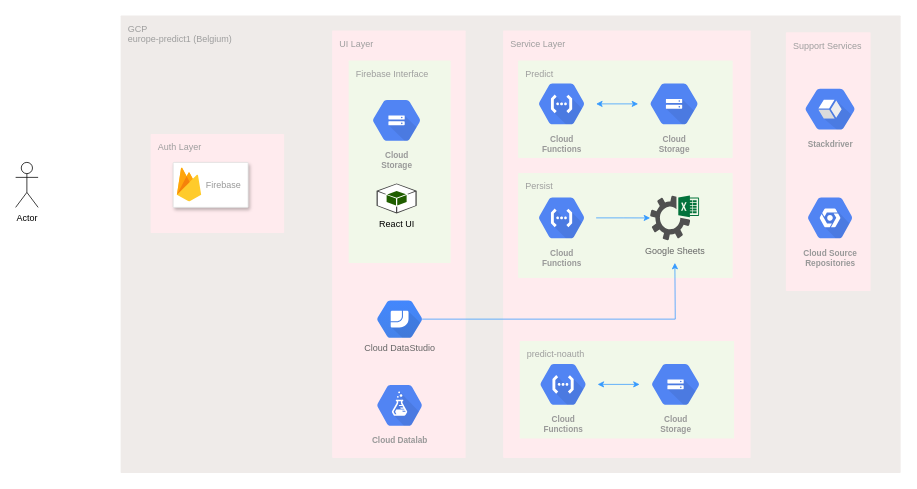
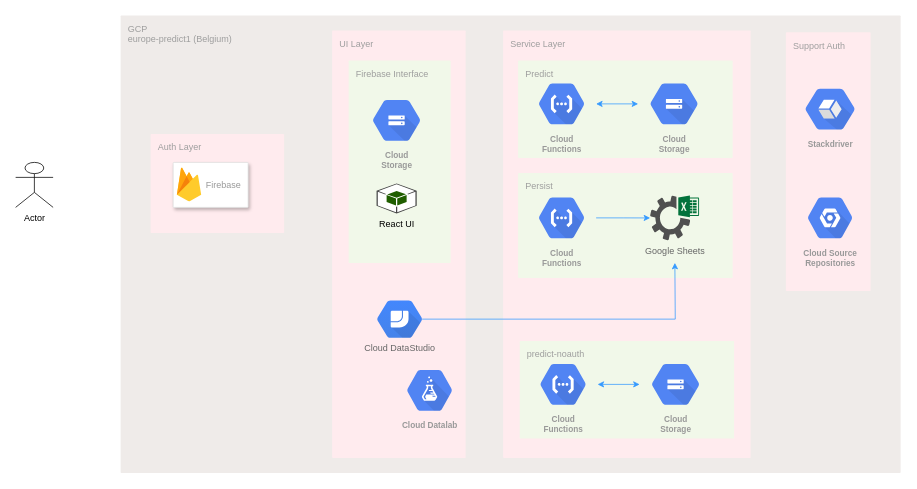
- <mxCell id="4" value="Support Services" style="points=[[0,0,0],[0.25,0,0],[0.5,0,0],[0.75,0,0],[1,0,0],[1,0.25,0],[1,0.5,0],[1,0.75,0],[1,1,0],[0.75,1,0],[0.5,1,0],[0.25,1,0],[0,1,0],[0,0.75,0],[0,0.5,0],[0,0.25,0]];rounded=1;absoluteArcSize=1;arcSize=2;html=1;strokeColor=none;gradientColor=none;shadow=0;dashed=0;fontSize=12;fontColor=#9E9E9E;align=left;verticalAlign=top;spacing=10;spacingTop=-4;fillColor=#FFEBEE;" parent="1" vertex="1"><mxGeometry x="1047" y="42.5" width="113" height="345" as="geometry" /></mxCell>
+ <mxCell id="4" value="Support Auth" style="points=[[0,0,0],[0.25,0,0],[0.5,0,0],[0.75,0,0],[1,0,0],[1,0.25,0],[1,0.5,0],[1,0.75,0],[1,1,0],[0.75,1,0],[0.5,1,0],[0.25,1,0],[0,1,0],[0,0.75,0],[0,0.5,0],[0,0.25,0]];rounded=1;absoluteArcSize=1;arcSize=2;html=1;strokeColor=none;gradientColor=none;shadow=0;dashed=0;fontSize=12;fontColor=#9E9E9E;align=left;verticalAlign=top;spacing=10;spacingTop=-4;fillColor=#FFEBEE;" parent="1" vertex="1"><mxGeometry x="1047" y="42.5" width="113" height="345" as="geometry" /></mxCell>
- <mxCell id="7" value="Actor" style="shape=umlActor;verticalLabelPosition=bottom;labelBackgroundColor=#ffffff;verticalAlign=top;html=1;outlineConnect=0;" parent="1" vertex="1"><mxGeometry x="20" y="216" width="30" height="60" as="geometry" /></mxCell>
+ <mxCell id="7" value="Actor" style="shape=umlActor;verticalLabelPosition=bottom;labelBackgroundColor=#ffffff;verticalAlign=top;html=1;outlineConnect=0;" parent="1" vertex="1"><mxGeometry x="20" y="216" width="50" height="60" as="geometry" /></mxCell>
- <mxCell id="25" value="Cloud Datalab" style="html=1;fillColor=#5184F3;strokeColor=none;verticalAlign=top;labelPosition=center;verticalLabelPosition=bottom;align=center;spacingTop=-6;fontSize=11;fontStyle=1;fontColor=#999999;shape=mxgraph.gcp2.hexIcon;prIcon=cloud_datalab" vertex="1" parent="1"><mxGeometry x="486.505" y="500" width="91" height="80" as="geometry" /></mxCell>
+ <mxCell id="25" value="Cloud Datalab" style="html=1;fillColor=#5184F3;strokeColor=none;verticalAlign=top;labelPosition=center;verticalLabelPosition=bottom;align=center;spacingTop=-6;fontSize=11;fontStyle=1;fontColor=#999999;shape=mxgraph.gcp2.hexIcon;prIcon=cloud_datalab" vertex="1" parent="1"><mxGeometry x="526.505" y="480" width="91" height="80" as="geometry" /></mxCell>
